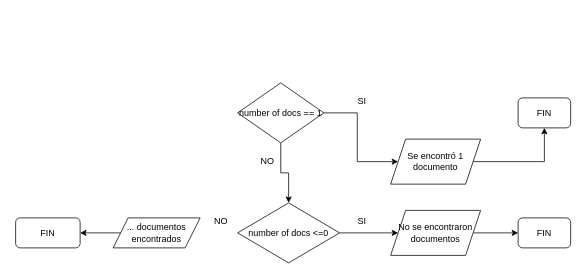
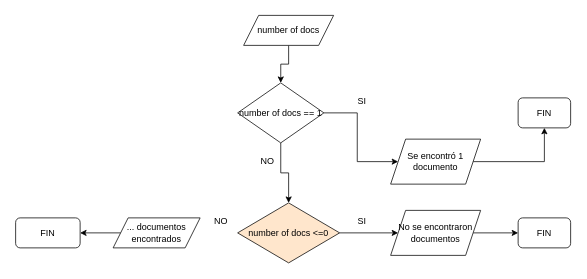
+ <mxCell id="3" value="number of docs" style="shape=parallelogram;perimeter=parallelogramPerimeter;whiteSpace=wrap;html=1;fixedSize=1;" parent="1" vertex="1"><mxGeometry x="324" y="20" width="120" height="40" as="geometry" /></mxCell>
+ <mxCell id="2" value="" style="edgeStyle=orthogonalEdgeStyle;rounded=0;orthogonalLoop=1;jettySize=auto;html=1;" parent="1" source="3" target="6" edge="1"><mxGeometry relative="1" as="geometry" /></mxCell>
- <mxCell id="8" value="number of docs &amp;lt;=0" style="rhombus;whiteSpace=wrap;html=1;" parent="1" vertex="1"><mxGeometry x="316" y="270" width="136" height="80" as="geometry" /></mxCell>
+ <mxCell id="8" value="number of docs &amp;lt;=0" style="rhombus;whiteSpace=wrap;html=1;fillColor=#ffe6cc;" parent="1" vertex="1"><mxGeometry x="316" y="270" width="136" height="80" as="geometry" /></mxCell>
